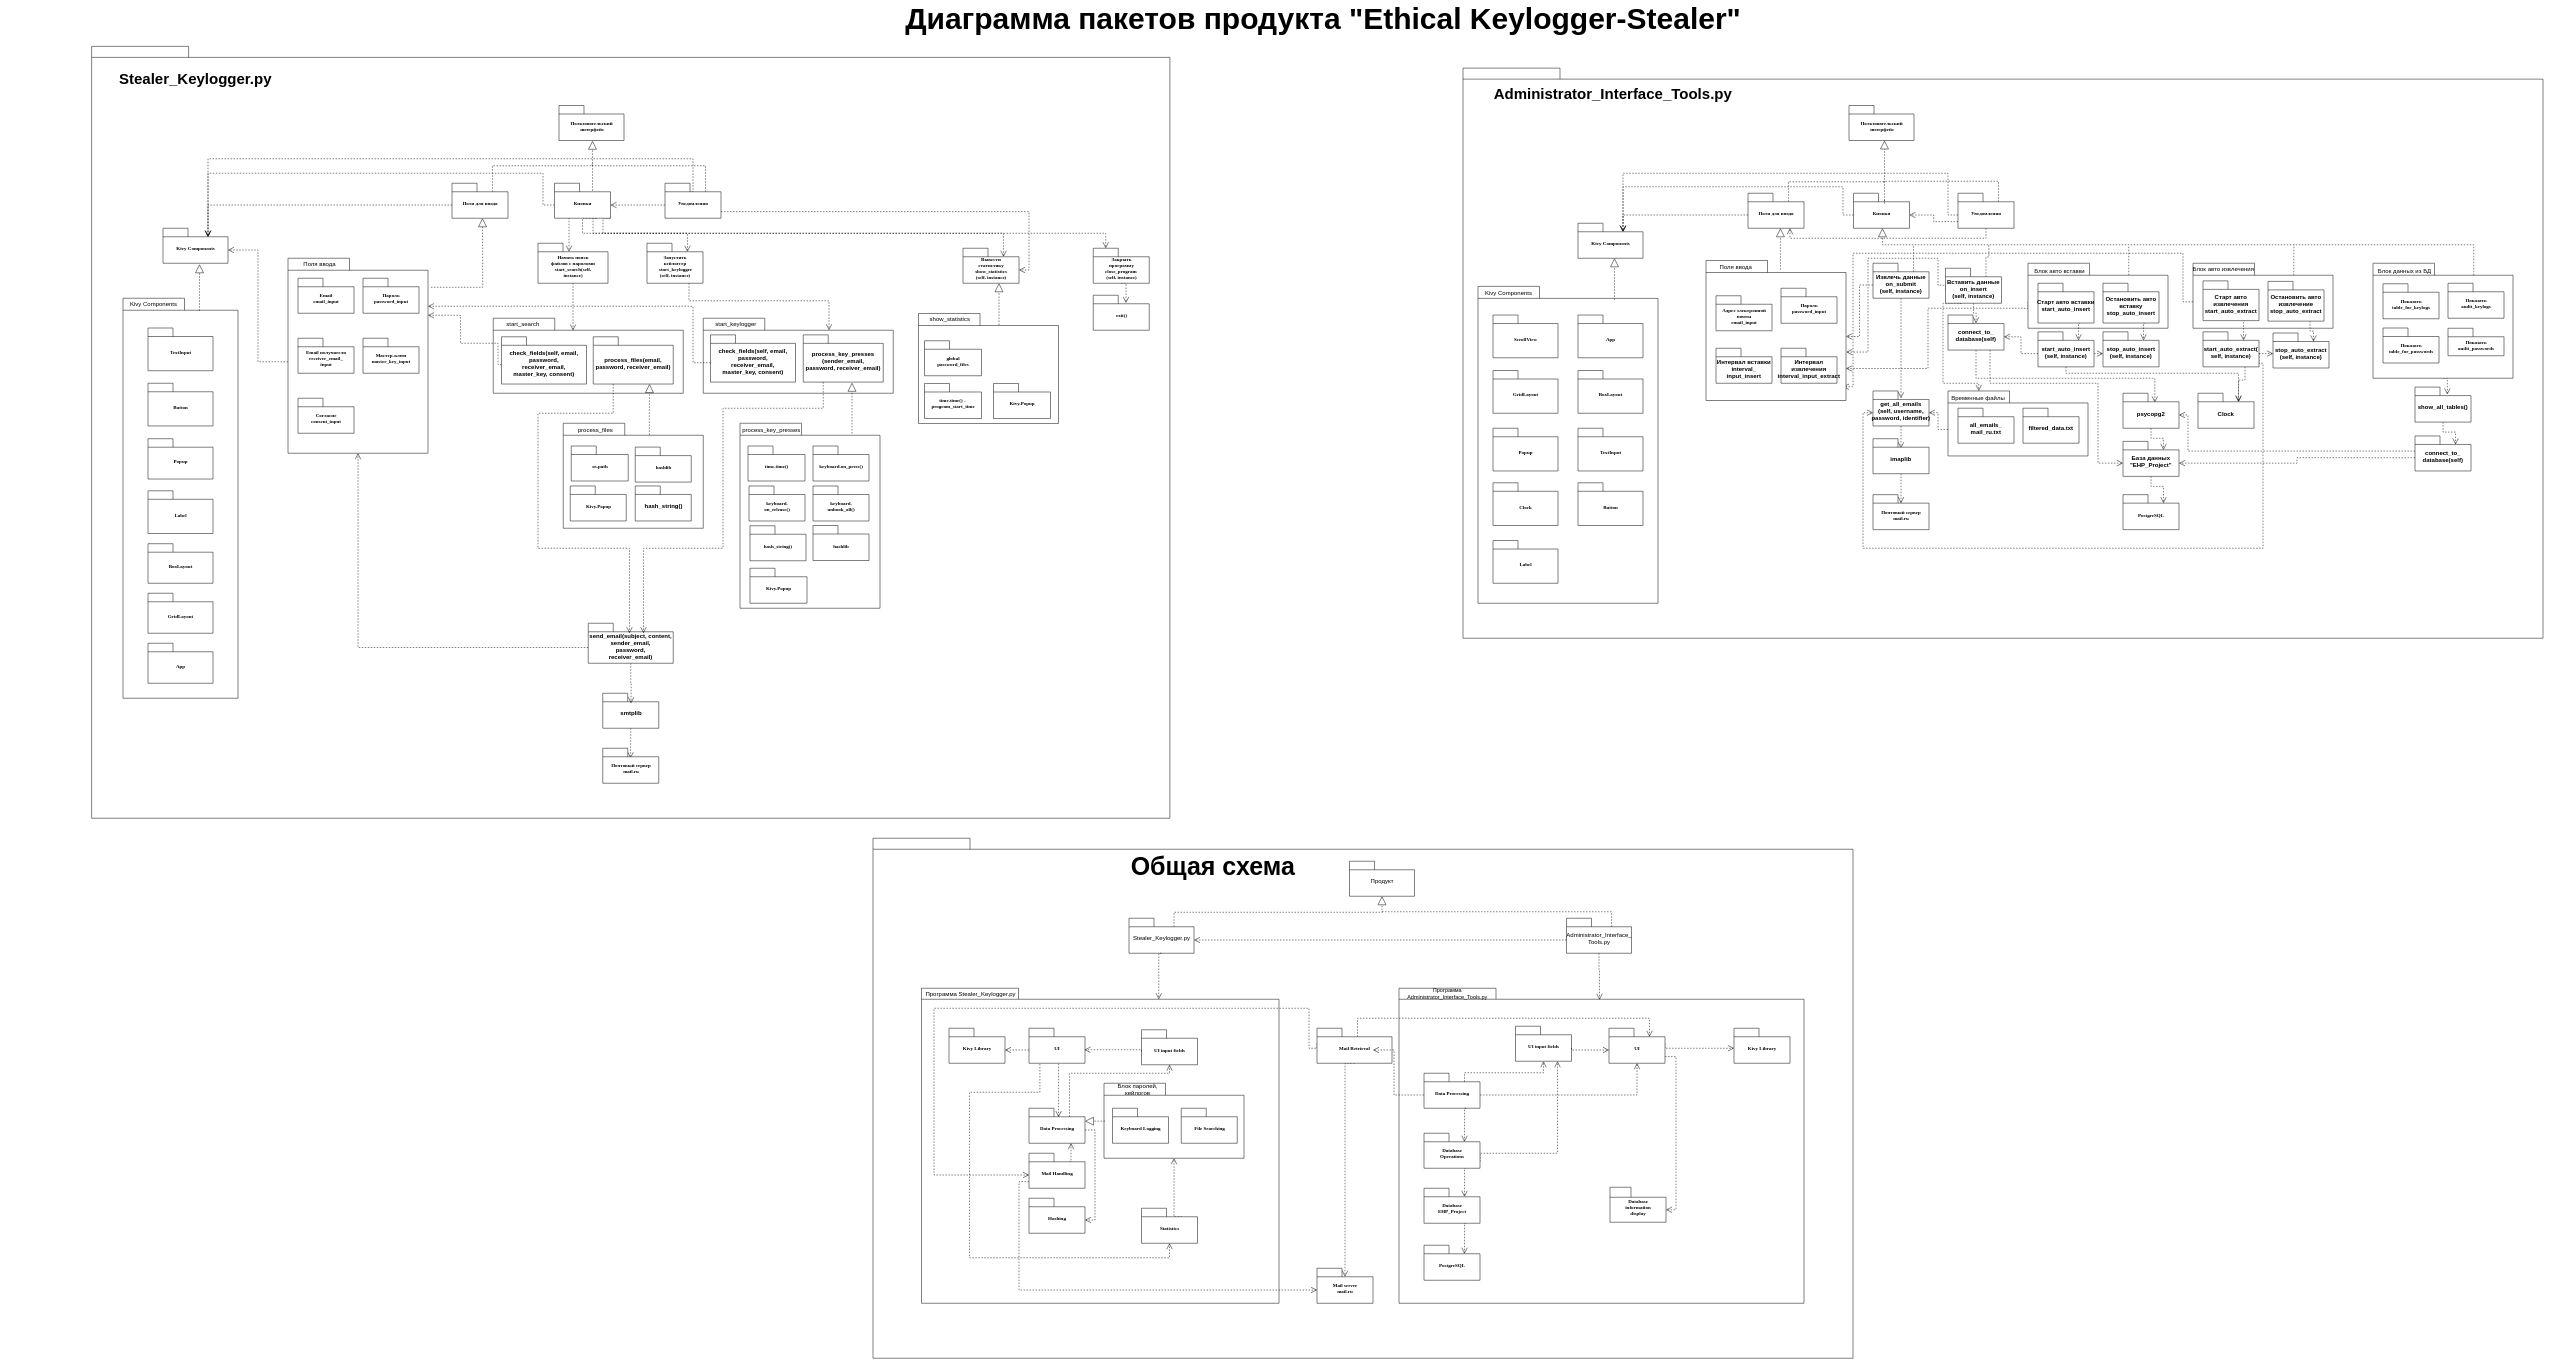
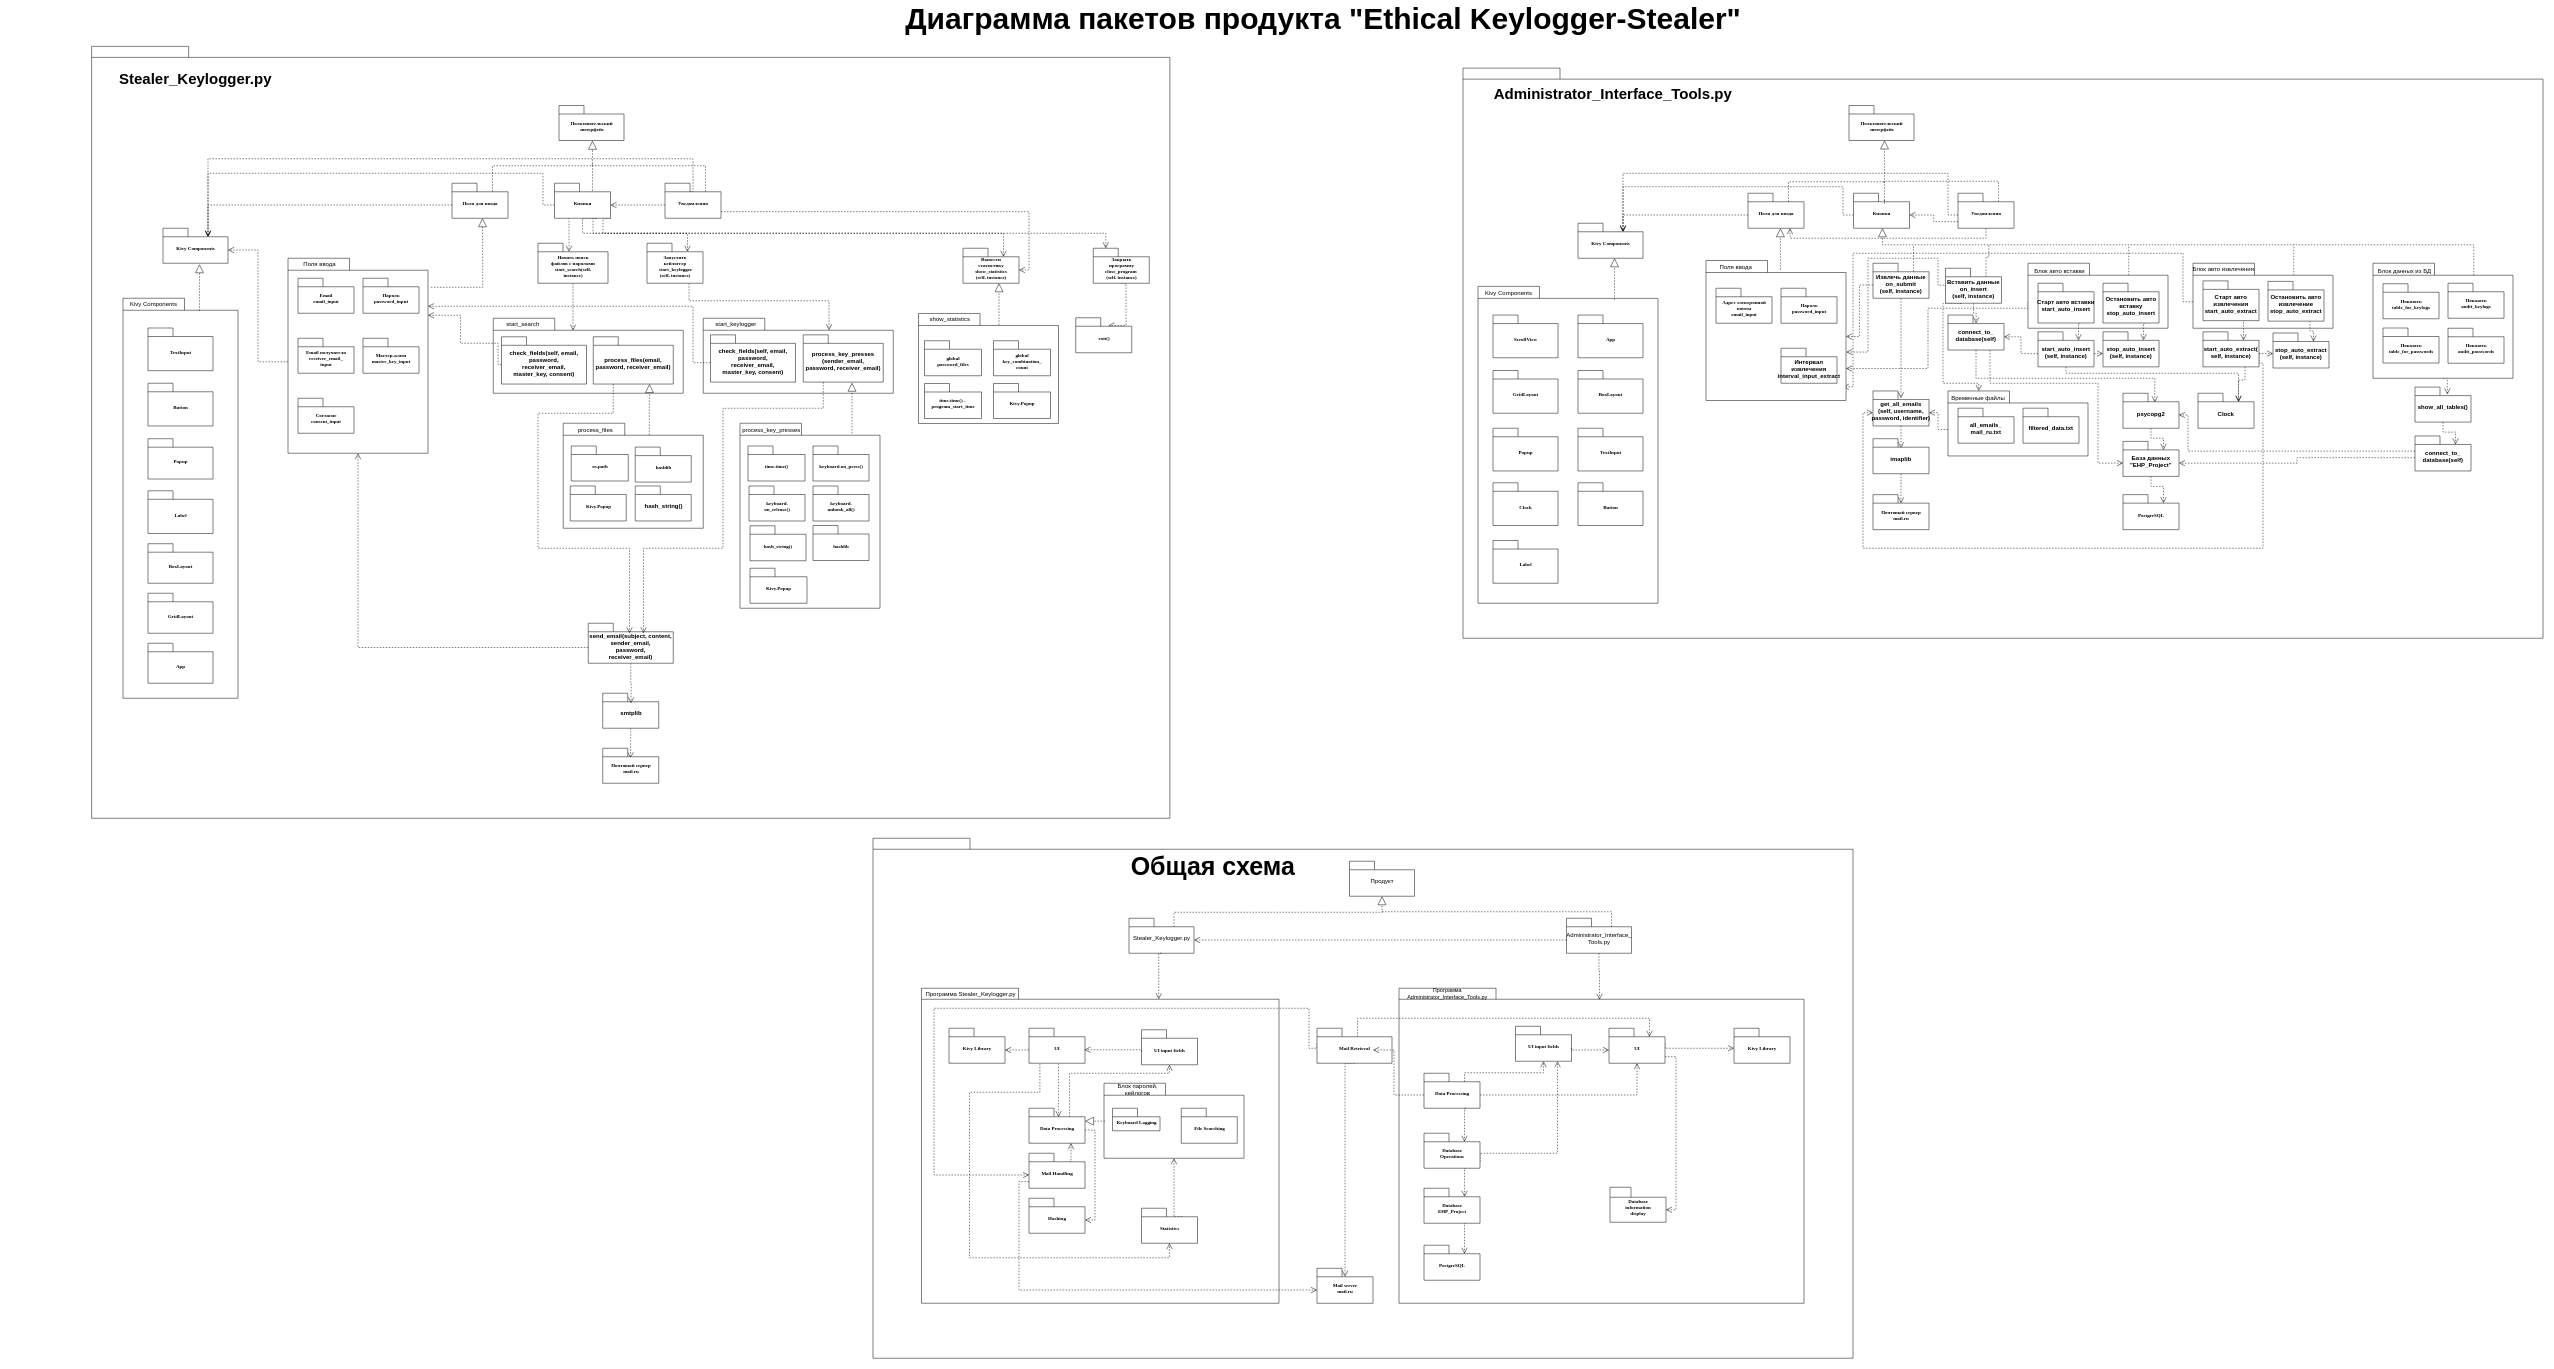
- <mxCell id="85" value="exit()" style="shape=folder;fontStyle=1;spacingTop=10;tabWidth=50;tabHeight=17;tabPosition=left;html=1;rounded=0;shadow=0;comic=0;labelBackgroundColor=none;strokeWidth=1;fontFamily=Verdana;fontSize=10;align=center;" parent="1" vertex="1"><mxGeometry x="2185.5" y="584" width="112" height="70" as="geometry" /></mxCell>
+ <mxCell id="85" value="exit()" style="shape=folder;fontStyle=1;spacingTop=10;tabWidth=50;tabHeight=17;tabPosition=left;html=1;rounded=0;shadow=0;comic=0;labelBackgroundColor=none;strokeWidth=1;fontFamily=Verdana;fontSize=10;align=center;" parent="1" vertex="1"><mxGeometry x="2150.5" y="629" width="112" height="70" as="geometry" /></mxCell>
- <mxCell id="112" value="Адрес электронной &lt;br&gt;почты&lt;br&gt;email_input" style="shape=folder;fontStyle=1;spacingTop=10;tabWidth=50;tabHeight=17;tabPosition=left;html=1;rounded=0;shadow=0;comic=0;labelBackgroundColor=none;strokeWidth=1;fontFamily=Verdana;fontSize=10;align=center;" parent="1" vertex="1"><mxGeometry x="3431" y="585" width="112" height="70" as="geometry" /></mxCell>
+ <mxCell id="112" value="Адрес электронной &lt;br&gt;почты&lt;br&gt;email_input" style="shape=folder;fontStyle=1;spacingTop=10;tabWidth=50;tabHeight=17;tabPosition=left;html=1;rounded=0;shadow=0;comic=0;labelBackgroundColor=none;strokeWidth=1;fontFamily=Verdana;fontSize=10;align=center;" parent="1" vertex="1"><mxGeometry x="3431" y="570" width="112" height="70" as="geometry" /></mxCell>
- <mxCell id="155" value="Показать&lt;br&gt;audit_passwords" style="shape=folder;fontStyle=1;spacingTop=10;tabWidth=50;tabHeight=17;tabPosition=left;html=1;rounded=0;shadow=0;comic=0;labelBackgroundColor=none;strokeWidth=1;fontFamily=Verdana;fontSize=10;align=center;" parent="1" vertex="1"><mxGeometry x="4895" y="650" width="112" height="55" as="geometry" /></mxCell>
+ <mxCell id="155" value="Показать&lt;br&gt;audit_passwords" style="shape=folder;fontStyle=1;spacingTop=10;tabWidth=50;tabHeight=17;tabPosition=left;html=1;rounded=0;shadow=0;comic=0;labelBackgroundColor=none;strokeWidth=1;fontFamily=Verdana;fontSize=10;align=center;" parent="1" vertex="1"><mxGeometry x="4895" y="650" width="112" height="70" as="geometry" /></mxCell>
+ <mxCell id="83" value="global &lt;br&gt;key_combination_&lt;br&gt;count" style="shape=folder;fontStyle=1;spacingTop=10;tabWidth=50;tabHeight=17;tabPosition=left;html=1;rounded=0;shadow=0;comic=0;labelBackgroundColor=none;strokeWidth=1;fontFamily=Verdana;fontSize=10;align=center;" parent="1" vertex="1"><mxGeometry x="1986" y="674.99" width="114" height="70" as="geometry" /></mxCell>
- <mxCell id="114" value="Интервал вставки&#10;interval_&#10;input_insert" style="shape=folder;fontStyle=1;spacingTop=10;tabWidth=50;tabHeight=17;tabPosition=left;rounded=0;shadow=0;comic=0;labelBackgroundColor=none;strokeWidth=1;fontFamily=Helvetica;fontSize=12;align=center;" parent="1" vertex="1"><mxGeometry x="3431" y="690" width="112" height="70" as="geometry" /></mxCell>
- <mxCell id="194" value="Keyboard Logging" style="shape=folder;fontStyle=1;spacingTop=10;tabWidth=50;tabHeight=17;tabPosition=left;html=1;rounded=0;shadow=0;comic=0;labelBackgroundColor=none;strokeWidth=1;fontFamily=Verdana;fontSize=10;align=center;" parent="1" vertex="1"><mxGeometry x="2224" y="2210" width="112" height="70" as="geometry" /></mxCell>
+ <mxCell id="194" value="Keyboard Logging" style="shape=folder;fontStyle=1;spacingTop=10;tabWidth=50;tabHeight=17;tabPosition=left;html=1;rounded=0;shadow=0;comic=0;labelBackgroundColor=none;strokeWidth=1;fontFamily=Verdana;fontSize=10;align=center;" parent="1" vertex="1"><mxGeometry x="2224" y="2210" width="95" height="45" as="geometry" /></mxCell>
